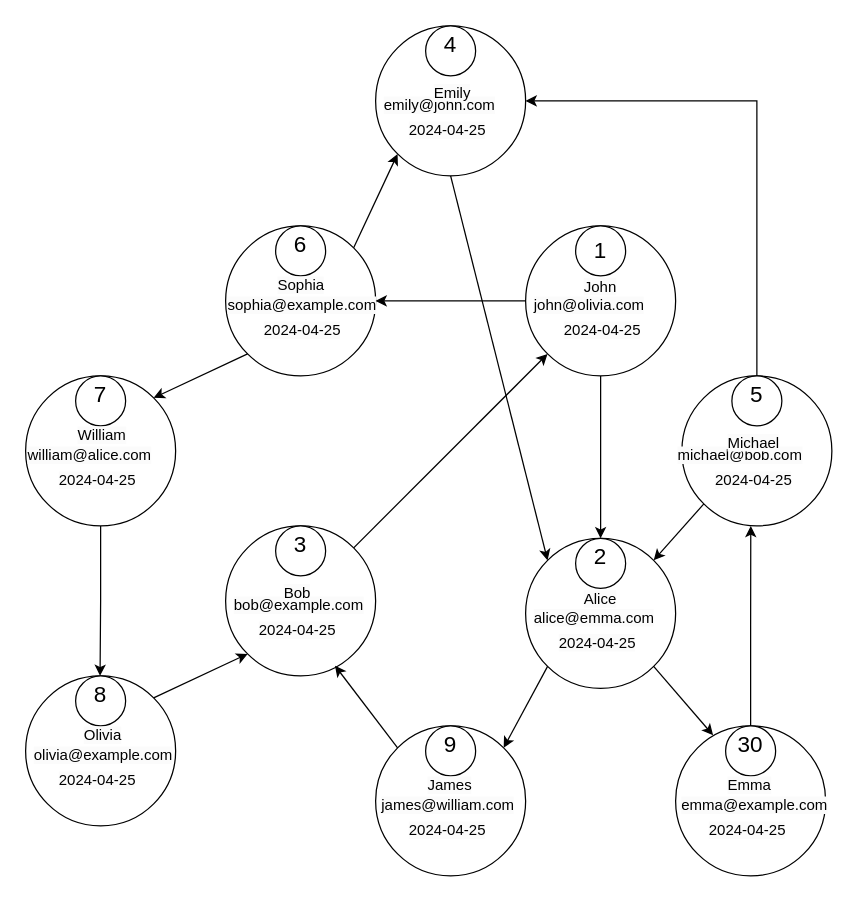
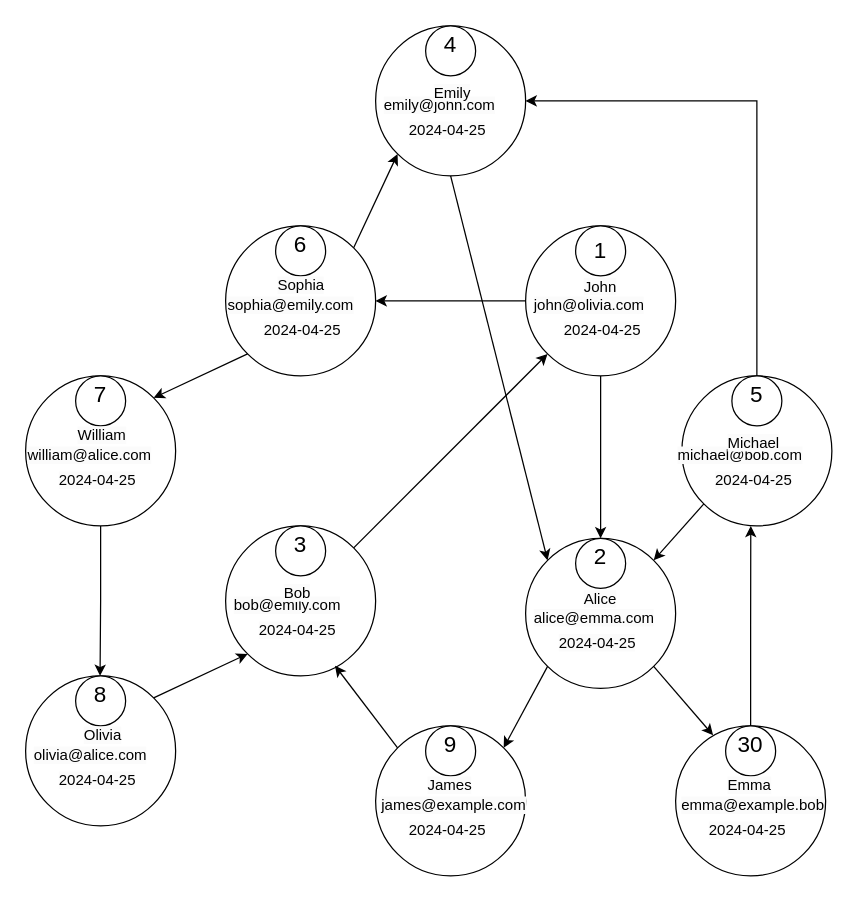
- <mxCell id="7" value="&lt;span style=&quot;color: rgb(0, 0, 0); font-family: Helvetica; font-size: 12px; font-style: normal; font-variant-ligatures: normal; font-variant-caps: normal; font-weight: 400; letter-spacing: normal; orphans: 2; text-align: left; text-indent: 0px; text-transform: none; widows: 2; word-spacing: 0px; -webkit-text-stroke-width: 0px; background-color: rgb(251, 251, 251); text-decoration-thickness: initial; text-decoration-style: initial; text-decoration-color: initial; float: none; display: inline !important;&quot;&gt;sophia@example.com&lt;/span&gt;" style="text;whiteSpace=wrap;html=1;" parent="2" vertex="1"><mxGeometry y="50" width="120" height="20" as="geometry" /></mxCell>
+ <mxCell id="7" value="&lt;span style=&quot;color: rgb(0, 0, 0); font-family: Helvetica; font-size: 12px; font-style: normal; font-variant-ligatures: normal; font-variant-caps: normal; font-weight: 400; letter-spacing: normal; orphans: 2; text-align: left; text-indent: 0px; text-transform: none; widows: 2; word-spacing: 0px; -webkit-text-stroke-width: 0px; background-color: rgb(251, 251, 251); text-decoration-thickness: initial; text-decoration-style: initial; text-decoration-color: initial; float: none; display: inline !important;&quot;&gt;sophia@emily.com&lt;/span&gt;" style="text;whiteSpace=wrap;html=1;" parent="2" vertex="1"><mxGeometry y="50" width="120" height="20" as="geometry" /></mxCell>
- <mxCell id="28" value="&lt;span style=&quot;color: rgb(0, 0, 0); font-family: Helvetica; font-size: 12px; font-style: normal; font-variant-ligatures: normal; font-variant-caps: normal; font-weight: 400; letter-spacing: normal; orphans: 2; text-align: left; text-indent: 0px; text-transform: none; widows: 2; word-spacing: 0px; -webkit-text-stroke-width: 0px; background-color: rgb(251, 251, 251); text-decoration-thickness: initial; text-decoration-style: initial; text-decoration-color: initial; float: none; display: inline !important;&quot;&gt;bob@example.com&lt;/span&gt;" style="text;whiteSpace=wrap;html=1;" parent="23" vertex="1"><mxGeometry x="5" y="50" width="110" height="20" as="geometry" /></mxCell>
+ <mxCell id="28" value="&lt;span style=&quot;color: rgb(0, 0, 0); font-family: Helvetica; font-size: 12px; font-style: normal; font-variant-ligatures: normal; font-variant-caps: normal; font-weight: 400; letter-spacing: normal; orphans: 2; text-align: left; text-indent: 0px; text-transform: none; widows: 2; word-spacing: 0px; -webkit-text-stroke-width: 0px; background-color: rgb(251, 251, 251); text-decoration-thickness: initial; text-decoration-style: initial; text-decoration-color: initial; float: none; display: inline !important;&quot;&gt;bob@emily.com&lt;/span&gt;" style="text;whiteSpace=wrap;html=1;" parent="23" vertex="1"><mxGeometry x="5" y="50" width="110" height="20" as="geometry" /></mxCell>
- <mxCell id="64" value="&lt;span style=&quot;color: rgb(0, 0, 0); font-family: Helvetica; font-size: 12px; font-style: normal; font-variant-ligatures: normal; font-variant-caps: normal; font-weight: 400; letter-spacing: normal; orphans: 2; text-align: left; text-indent: 0px; text-transform: none; widows: 2; word-spacing: 0px; -webkit-text-stroke-width: 0px; background-color: rgb(251, 251, 251); text-decoration-thickness: initial; text-decoration-style: initial; text-decoration-color: initial; float: none; display: inline !important;&quot;&gt;olivia@example.com&lt;/span&gt;" style="text;whiteSpace=wrap;html=1;" parent="59" vertex="1"><mxGeometry x="5" y="50" width="110" height="20" as="geometry" /></mxCell>
+ <mxCell id="64" value="&lt;span style=&quot;color: rgb(0, 0, 0); font-family: Helvetica; font-size: 12px; font-style: normal; font-variant-ligatures: normal; font-variant-caps: normal; font-weight: 400; letter-spacing: normal; orphans: 2; text-align: left; text-indent: 0px; text-transform: none; widows: 2; word-spacing: 0px; -webkit-text-stroke-width: 0px; background-color: rgb(251, 251, 251); text-decoration-thickness: initial; text-decoration-style: initial; text-decoration-color: initial; float: none; display: inline !important;&quot;&gt;olivia@alice.com&lt;/span&gt;" style="text;whiteSpace=wrap;html=1;" parent="59" vertex="1"><mxGeometry x="5" y="50" width="110" height="20" as="geometry" /></mxCell>
- <mxCell id="57" value="&lt;span style=&quot;color: rgb(0, 0, 0); font-family: Helvetica; font-size: 12px; font-style: normal; font-variant-ligatures: normal; font-variant-caps: normal; font-weight: 400; letter-spacing: normal; orphans: 2; text-align: left; text-indent: 0px; text-transform: none; widows: 2; word-spacing: 0px; -webkit-text-stroke-width: 0px; background-color: rgb(251, 251, 251); text-decoration-thickness: initial; text-decoration-style: initial; text-decoration-color: initial; float: none; display: inline !important;&quot;&gt;james@william.com&lt;/span&gt;" style="text;whiteSpace=wrap;html=1;" parent="52" vertex="1"><mxGeometry x="2.5" y="50" width="115" height="20" as="geometry" /></mxCell>
+ <mxCell id="57" value="&lt;span style=&quot;color: rgb(0, 0, 0); font-family: Helvetica; font-size: 12px; font-style: normal; font-variant-ligatures: normal; font-variant-caps: normal; font-weight: 400; letter-spacing: normal; orphans: 2; text-align: left; text-indent: 0px; text-transform: none; widows: 2; word-spacing: 0px; -webkit-text-stroke-width: 0px; background-color: rgb(251, 251, 251); text-decoration-thickness: initial; text-decoration-style: initial; text-decoration-color: initial; float: none; display: inline !important;&quot;&gt;james@example.com&lt;/span&gt;" style="text;whiteSpace=wrap;html=1;" parent="52" vertex="1"><mxGeometry x="2.5" y="50" width="115" height="20" as="geometry" /></mxCell>
- <mxCell id="50" value="&lt;span style=&quot;color: rgb(0, 0, 0); font-family: Helvetica; font-size: 12px; font-style: normal; font-variant-ligatures: normal; font-variant-caps: normal; font-weight: 400; letter-spacing: normal; orphans: 2; text-align: left; text-indent: 0px; text-transform: none; widows: 2; word-spacing: 0px; -webkit-text-stroke-width: 0px; background-color: rgb(251, 251, 251); text-decoration-thickness: initial; text-decoration-style: initial; text-decoration-color: initial; float: none; display: inline !important;&quot;&gt;emma@example.com&lt;/span&gt;" style="text;whiteSpace=wrap;html=1;" parent="44" vertex="1"><mxGeometry x="2.5" y="50" width="115" height="20" as="geometry" /></mxCell>
+ <mxCell id="50" value="&lt;span style=&quot;color: rgb(0, 0, 0); font-family: Helvetica; font-size: 12px; font-style: normal; font-variant-ligatures: normal; font-variant-caps: normal; font-weight: 400; letter-spacing: normal; orphans: 2; text-align: left; text-indent: 0px; text-transform: none; widows: 2; word-spacing: 0px; -webkit-text-stroke-width: 0px; background-color: rgb(251, 251, 251); text-decoration-thickness: initial; text-decoration-style: initial; text-decoration-color: initial; float: none; display: inline !important;&quot;&gt;emma@example.bob&lt;/span&gt;" style="text;whiteSpace=wrap;html=1;" parent="44" vertex="1"><mxGeometry x="2.5" y="50" width="115" height="20" as="geometry" /></mxCell>
